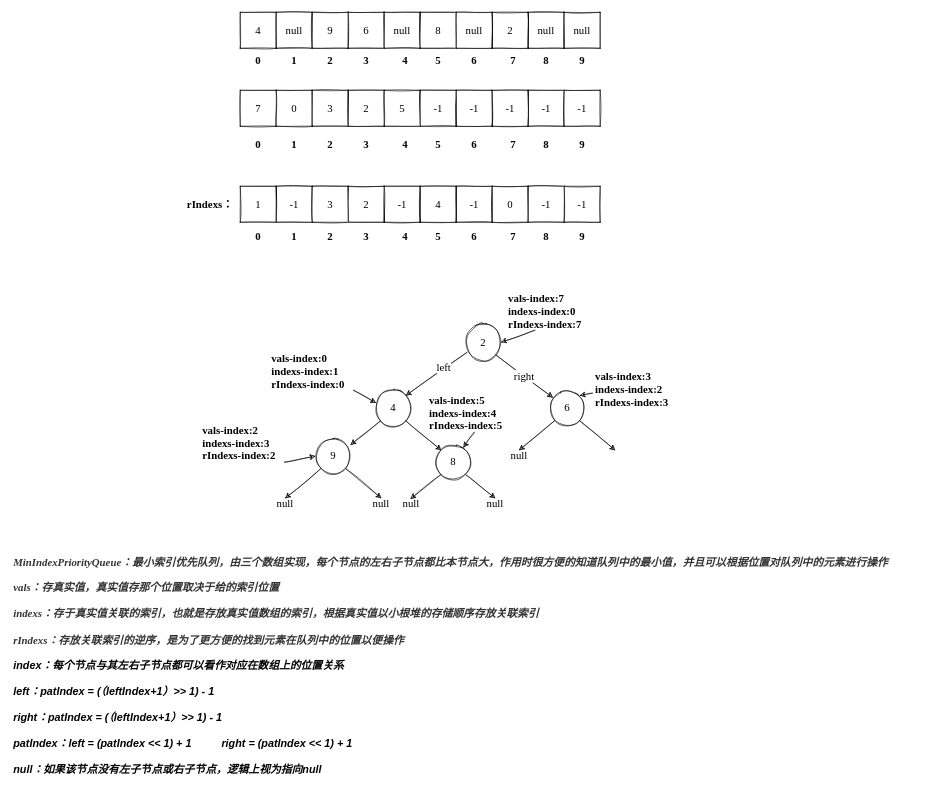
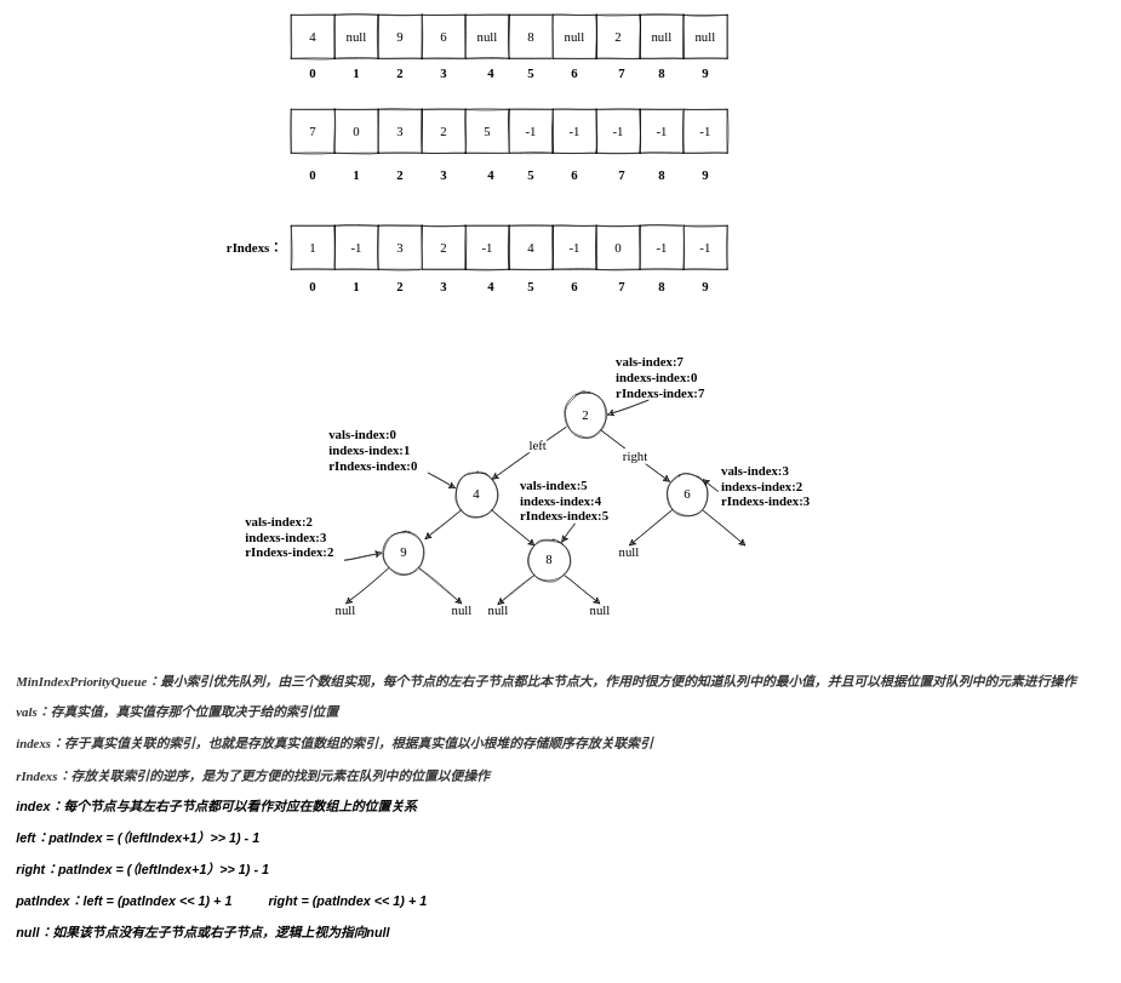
- <mxCell id="86" value="vals-index:3&lt;br&gt;indexs-index:2&lt;br&gt;rIndexs-index:3" style="rounded=1;whiteSpace=wrap;html=1;strokeColor=none;fillColor=none;fontSize=18;fontStyle=1;fontFamily=Comic Sans MS;sketch=1;verticalAlign=top;align=left;" vertex="1" parent="1"><mxGeometry x="990" y="610" width="185" height="70" as="geometry" /></mxCell>
+ <mxCell id="86" value="vals-index:3&lt;br&gt;indexs-index:2&lt;br&gt;rIndexs-index:3" style="rounded=1;whiteSpace=wrap;html=1;strokeColor=none;fillColor=none;fontSize=18;fontStyle=1;fontFamily=Comic Sans MS;sketch=1;verticalAlign=top;align=left;" vertex="1" parent="1"><mxGeometry x="990" y="630" width="185" height="70" as="geometry" /></mxCell>
